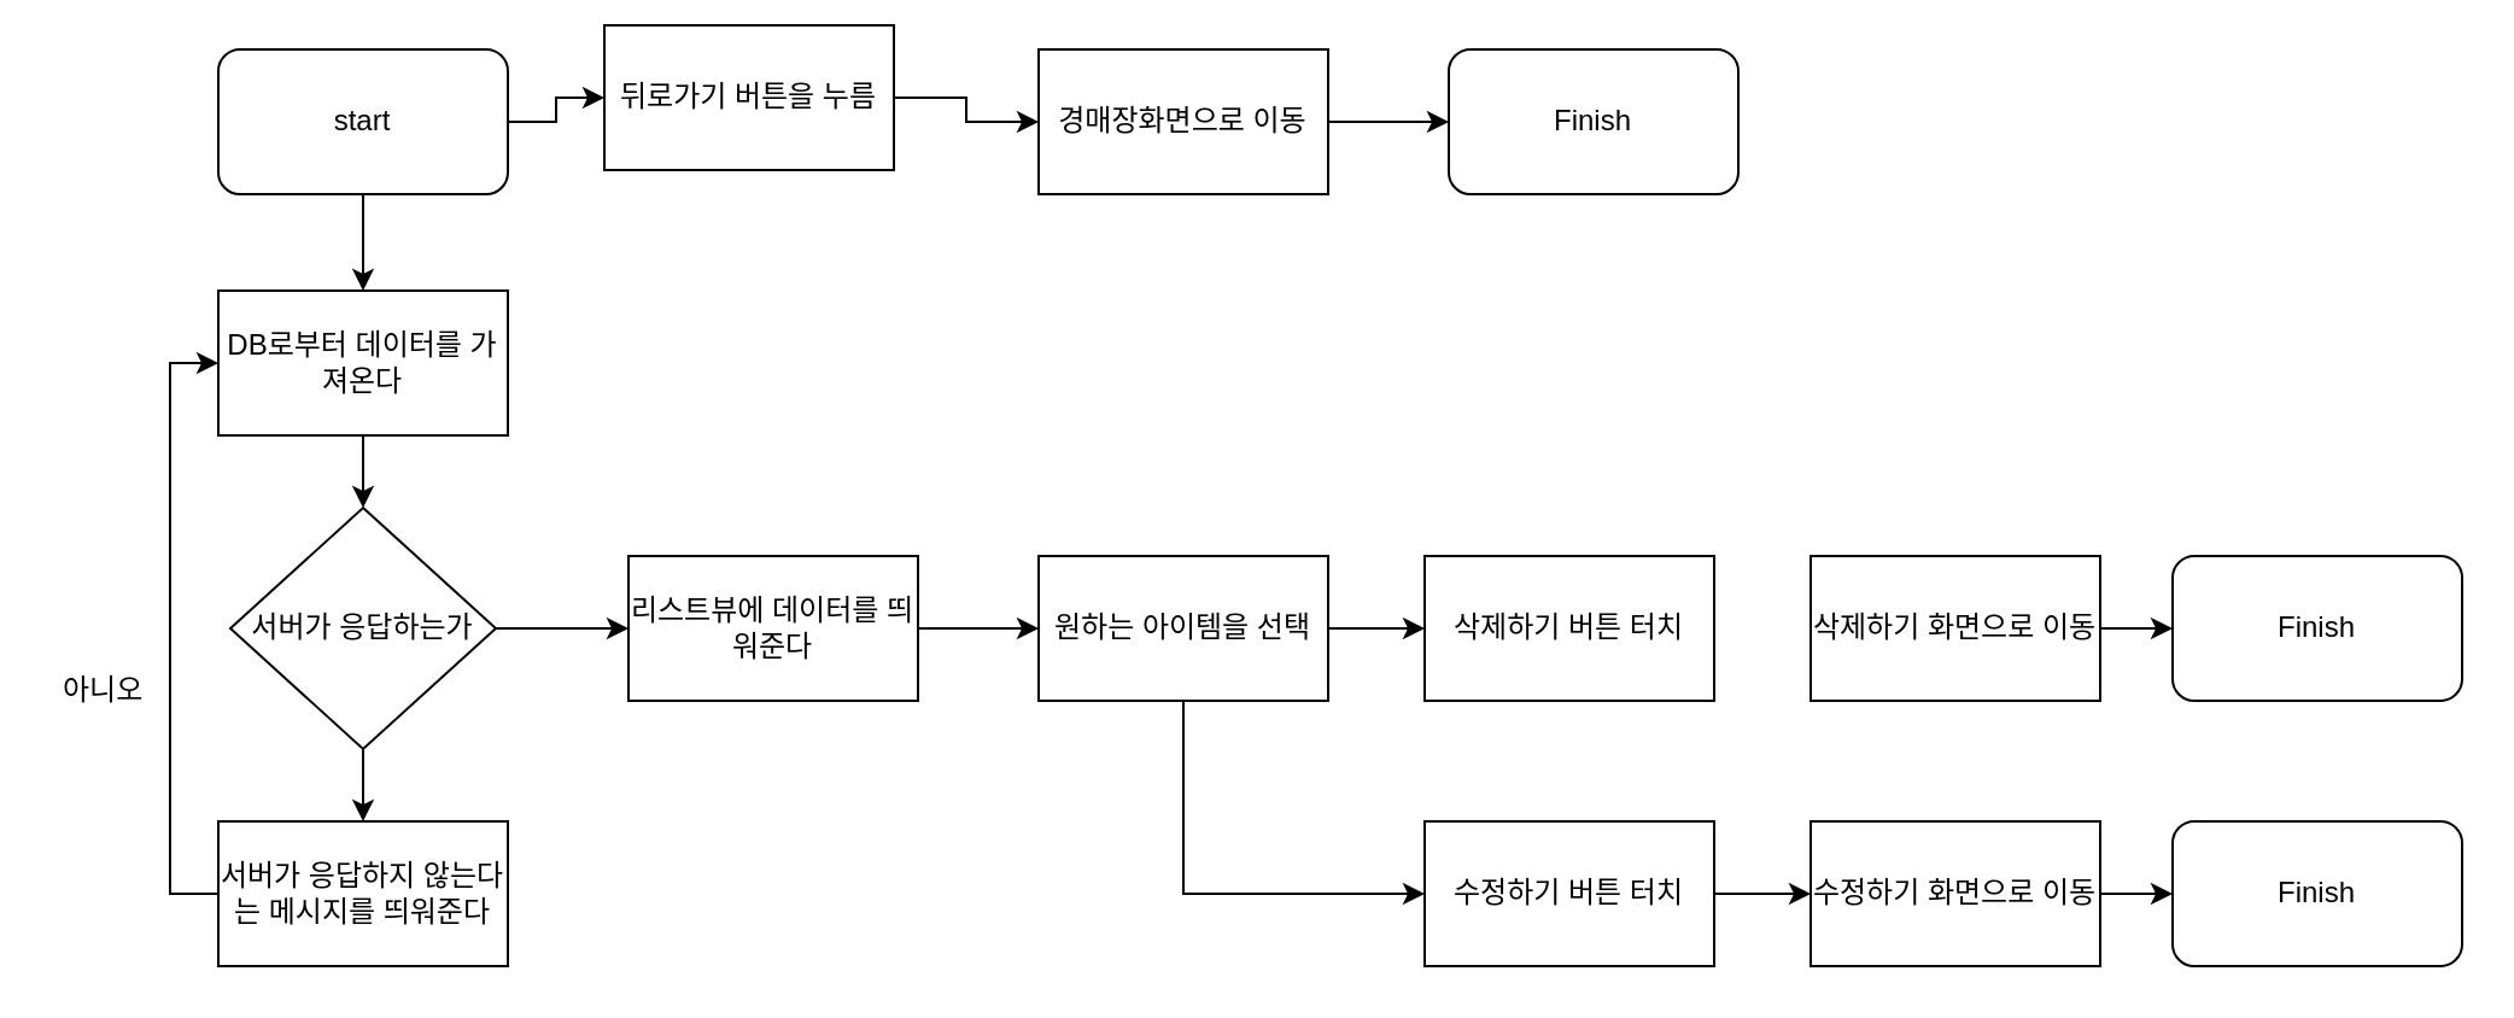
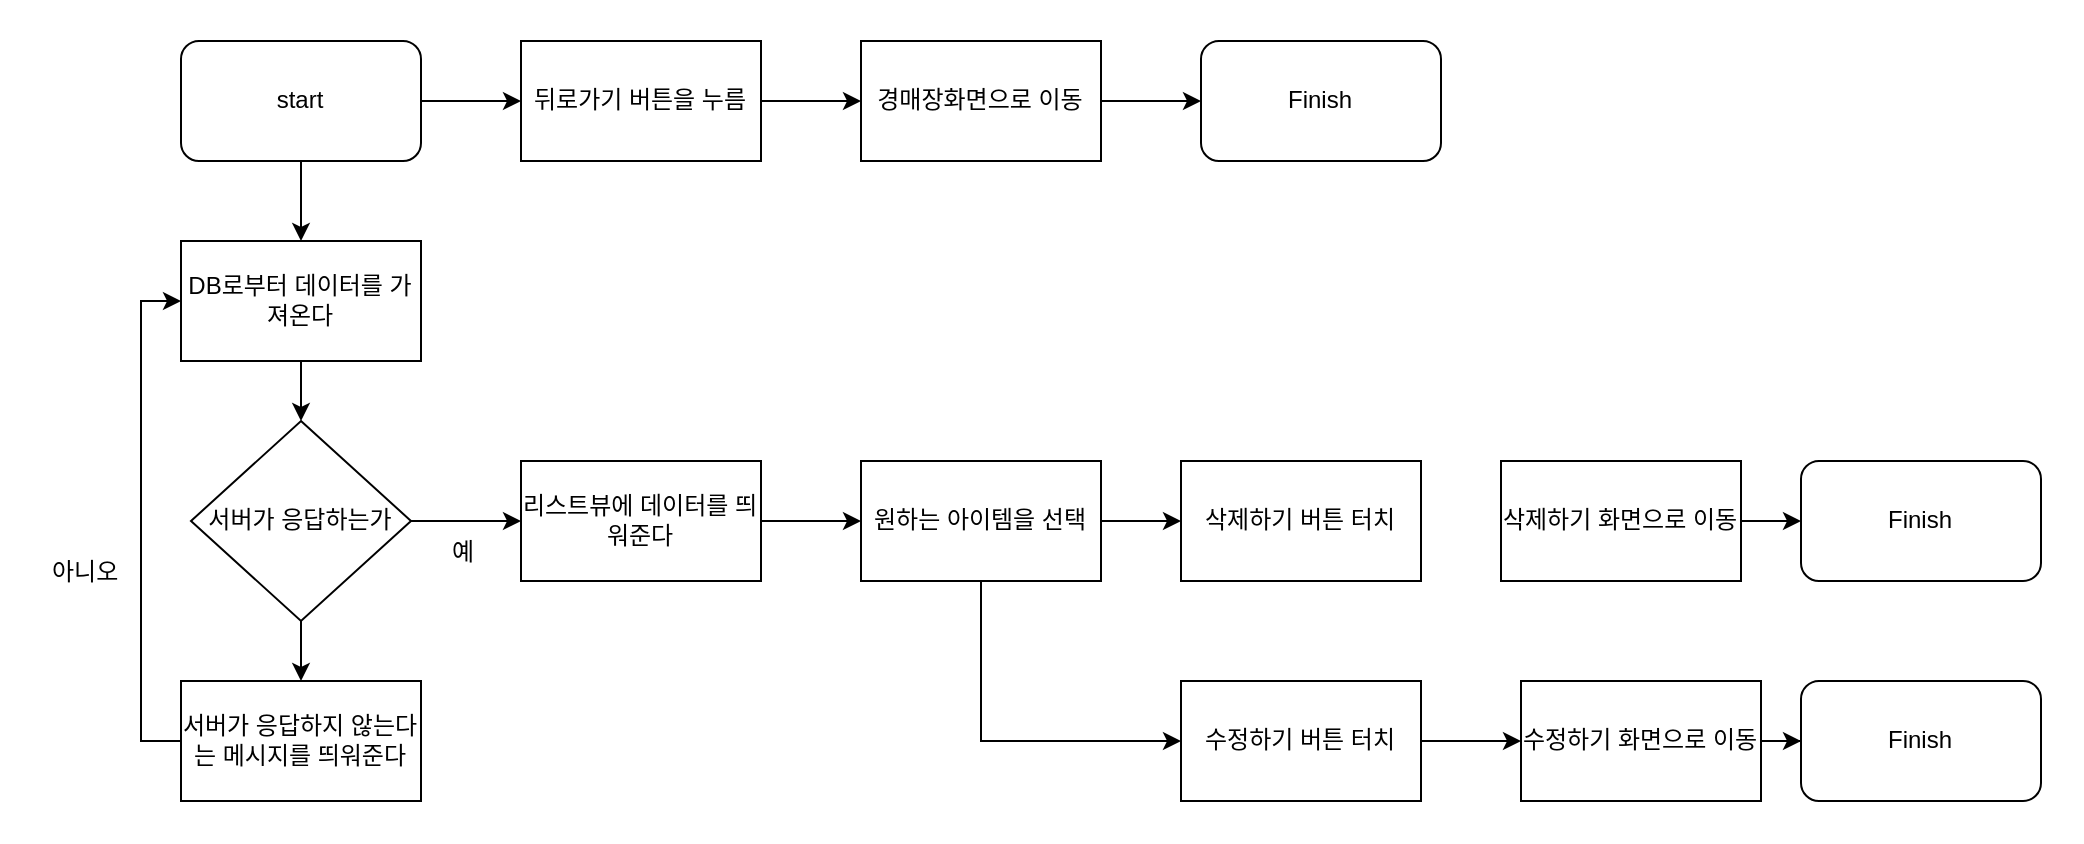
- <mxCell id="6" value="뒤로가기 버튼을 누름" style="rounded=0;whiteSpace=wrap;html=1;" vertex="1" parent="1"><mxGeometry x="250" y="10" width="120" height="60" as="geometry" /></mxCell>
+ <mxCell id="6" value="뒤로가기 버튼을 누름" style="rounded=0;whiteSpace=wrap;html=1;" vertex="1" parent="1"><mxGeometry x="260" y="20" width="120" height="60" as="geometry" /></mxCell>
+ <mxCell id="20" value="예" style="text;strokeColor=none;fillColor=none;align=left;verticalAlign=middle;spacingLeft=4;spacingRight=4;overflow=hidden;points=[[0,0.5],[1,0.5]];portConstraint=eastwest;rotatable=0;" vertex="1" parent="1"><mxGeometry x="220" y="260" width="30" height="30" as="geometry" /></mxCell>
- <mxCell id="31" value="수정하기 화면으로 이동" style="rounded=0;whiteSpace=wrap;html=1;" vertex="1" parent="1"><mxGeometry x="750" y="340" width="120" height="60" as="geometry" /></mxCell>
+ <mxCell id="31" value="수정하기 화면으로 이동" style="rounded=0;whiteSpace=wrap;html=1;" vertex="1" parent="1"><mxGeometry x="760" y="340" width="120" height="60" as="geometry" /></mxCell>
